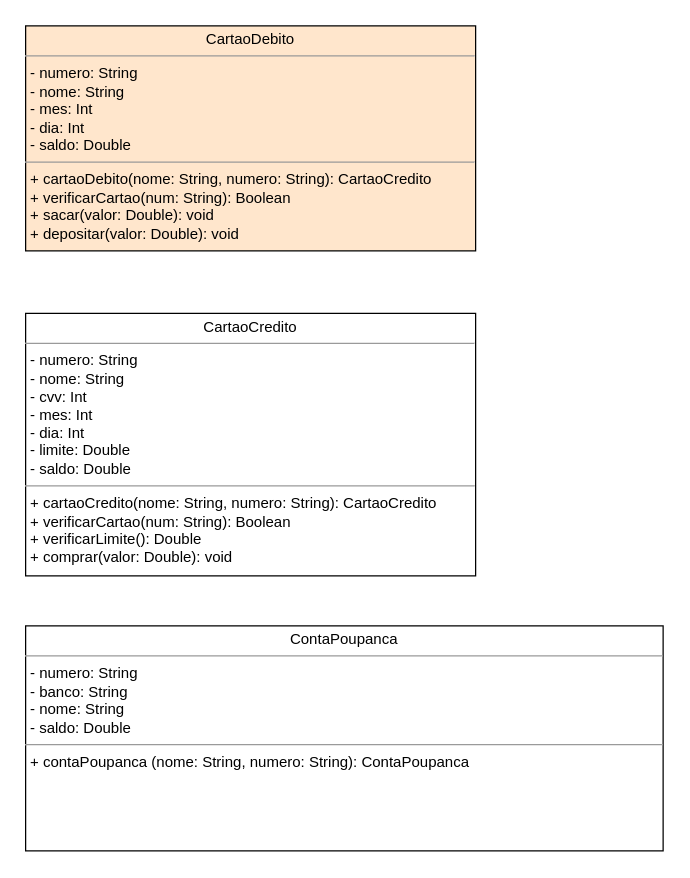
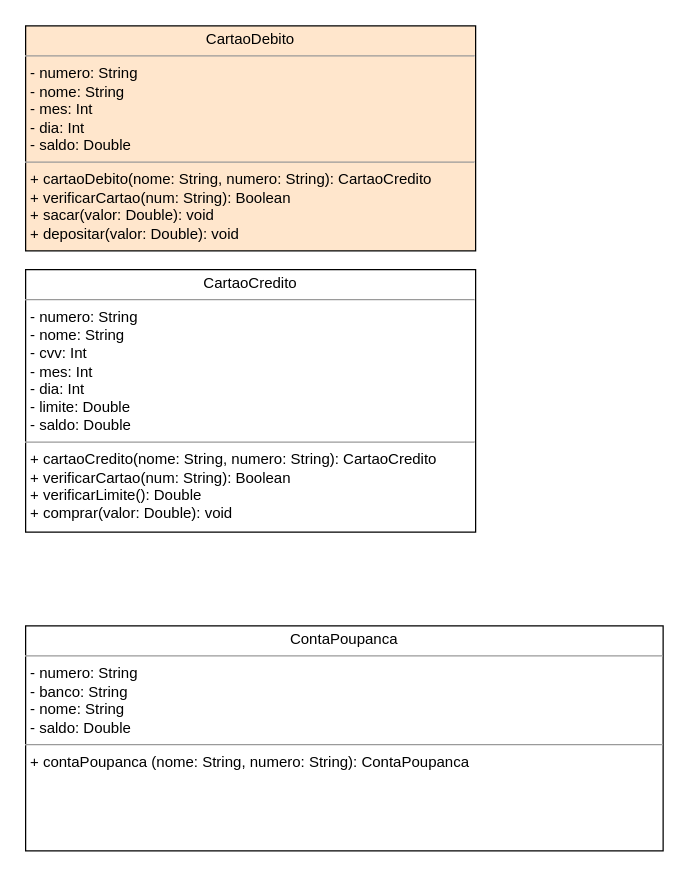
- <mxCell id="3" value="&lt;p style=&quot;margin: 0px ; margin-top: 4px ; text-align: center&quot;&gt;&lt;span style=&quot;text-align: left&quot;&gt;CartaoCredito&lt;/span&gt;&lt;br&gt;&lt;/p&gt;&lt;hr size=&quot;1&quot;&gt;&lt;p style=&quot;margin: 0px ; margin-left: 4px&quot;&gt;- numero: String&lt;/p&gt;&lt;p style=&quot;margin: 0px ; margin-left: 4px&quot;&gt;- nome: String&lt;/p&gt;&lt;p style=&quot;margin: 0px ; margin-left: 4px&quot;&gt;- cvv: Int&lt;/p&gt;&lt;p style=&quot;margin: 0px ; margin-left: 4px&quot;&gt;- mes: Int&lt;/p&gt;&lt;p style=&quot;margin: 0px ; margin-left: 4px&quot;&gt;- dia: Int&lt;/p&gt;&lt;p style=&quot;margin: 0px ; margin-left: 4px&quot;&gt;- limite: Double&lt;/p&gt;&lt;p style=&quot;margin: 0px ; margin-left: 4px&quot;&gt;- saldo: Double&lt;/p&gt;&lt;hr size=&quot;1&quot;&gt;&lt;p style=&quot;margin: 0px ; margin-left: 4px&quot;&gt;+ cartaoCredito(nome: String, numero: String): CartaoCredito&lt;/p&gt;&lt;p style=&quot;margin: 0px ; margin-left: 4px&quot;&gt;+ verificarCartao(num: String): Boolean&lt;/p&gt;&lt;p style=&quot;margin: 0px ; margin-left: 4px&quot;&gt;+ verificarLimite(): Double&lt;/p&gt;&lt;p style=&quot;margin: 0px ; margin-left: 4px&quot;&gt;+ comprar(valor: Double): void&lt;/p&gt;&lt;p style=&quot;margin: 0px ; margin-left: 4px&quot;&gt;&lt;br&gt;&lt;/p&gt;" style="verticalAlign=top;align=left;overflow=fill;fontSize=12;fontFamily=Helvetica;html=1;" vertex="1" parent="1"><mxGeometry x="20" y="250" width="360" height="210" as="geometry" /></mxCell>
+ <mxCell id="3" value="&lt;p style=&quot;margin: 0px ; margin-top: 4px ; text-align: center&quot;&gt;&lt;span style=&quot;text-align: left&quot;&gt;CartaoCredito&lt;/span&gt;&lt;br&gt;&lt;/p&gt;&lt;hr size=&quot;1&quot;&gt;&lt;p style=&quot;margin: 0px ; margin-left: 4px&quot;&gt;- numero: String&lt;/p&gt;&lt;p style=&quot;margin: 0px ; margin-left: 4px&quot;&gt;- nome: String&lt;/p&gt;&lt;p style=&quot;margin: 0px ; margin-left: 4px&quot;&gt;- cvv: Int&lt;/p&gt;&lt;p style=&quot;margin: 0px ; margin-left: 4px&quot;&gt;- mes: Int&lt;/p&gt;&lt;p style=&quot;margin: 0px ; margin-left: 4px&quot;&gt;- dia: Int&lt;/p&gt;&lt;p style=&quot;margin: 0px ; margin-left: 4px&quot;&gt;- limite: Double&lt;/p&gt;&lt;p style=&quot;margin: 0px ; margin-left: 4px&quot;&gt;- saldo: Double&lt;/p&gt;&lt;hr size=&quot;1&quot;&gt;&lt;p style=&quot;margin: 0px ; margin-left: 4px&quot;&gt;+ cartaoCredito(nome: String, numero: String): CartaoCredito&lt;/p&gt;&lt;p style=&quot;margin: 0px ; margin-left: 4px&quot;&gt;+ verificarCartao(num: String): Boolean&lt;/p&gt;&lt;p style=&quot;margin: 0px ; margin-left: 4px&quot;&gt;+ verificarLimite(): Double&lt;/p&gt;&lt;p style=&quot;margin: 0px ; margin-left: 4px&quot;&gt;+ comprar(valor: Double): void&lt;/p&gt;&lt;p style=&quot;margin: 0px ; margin-left: 4px&quot;&gt;&lt;br&gt;&lt;/p&gt;" style="verticalAlign=top;align=left;overflow=fill;fontSize=12;fontFamily=Helvetica;html=1;" vertex="1" parent="1"><mxGeometry x="20" y="215" width="360" height="210" as="geometry" /></mxCell>
